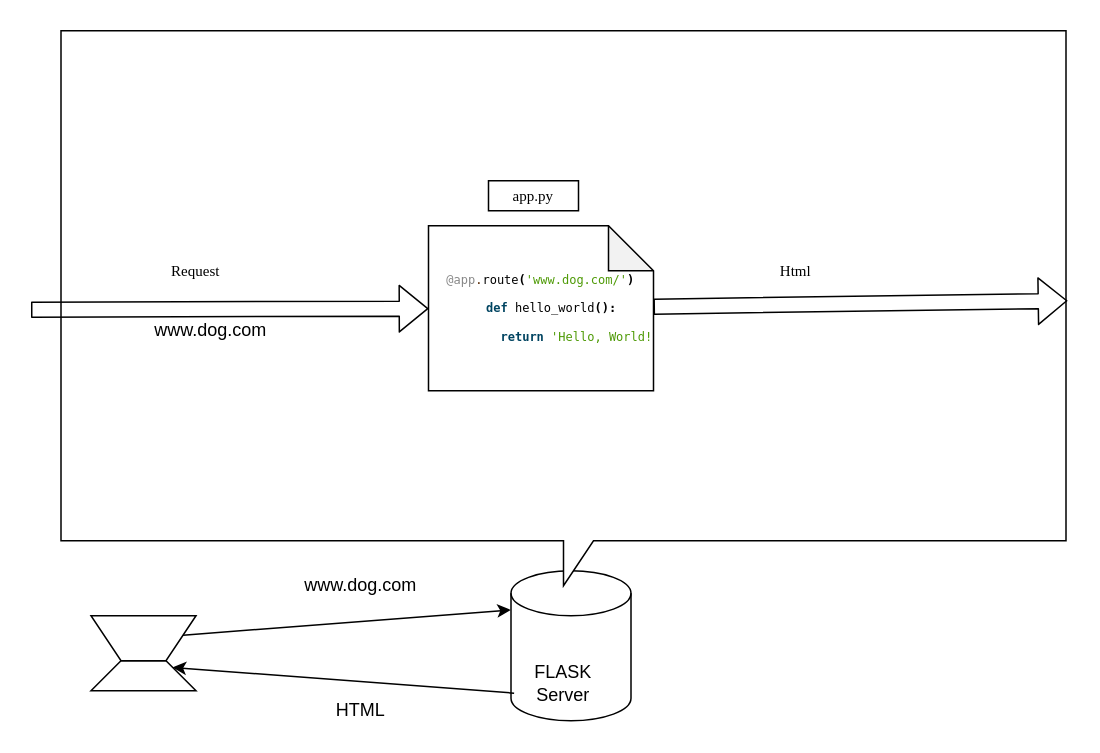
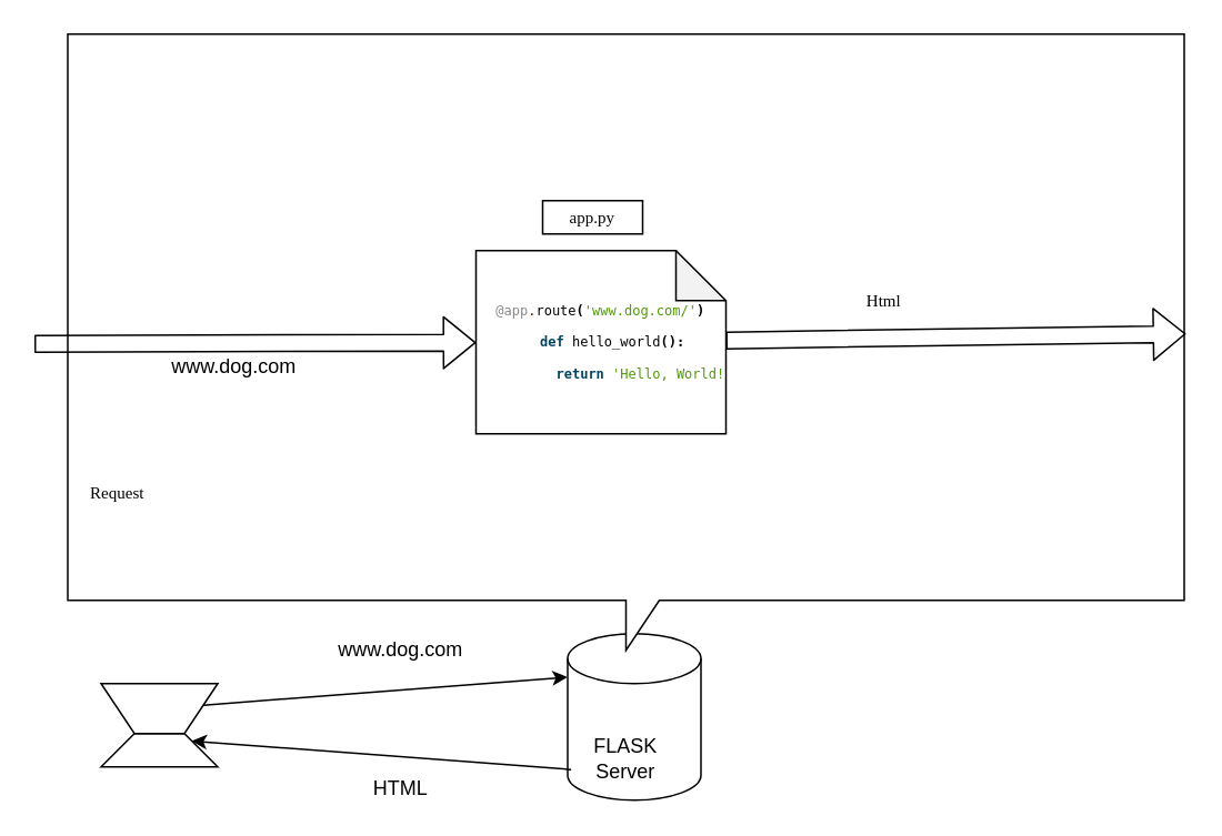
- <mxCell id="14" value="Request" style="text;html=1;strokeColor=none;fillColor=none;align=center;verticalAlign=middle;whiteSpace=wrap;rounded=0;fontFamily=Verdana;fontSize=10;" vertex="1" parent="1"><mxGeometry x="110" y="170" width="40" height="20" as="geometry" /></mxCell>
+ <mxCell id="14" value="Request" style="text;html=1;strokeColor=none;fillColor=none;align=center;verticalAlign=middle;whiteSpace=wrap;rounded=0;fontFamily=Verdana;fontSize=10;" vertex="1" parent="1"><mxGeometry x="50" y="285" width="40" height="20" as="geometry" /></mxCell>
